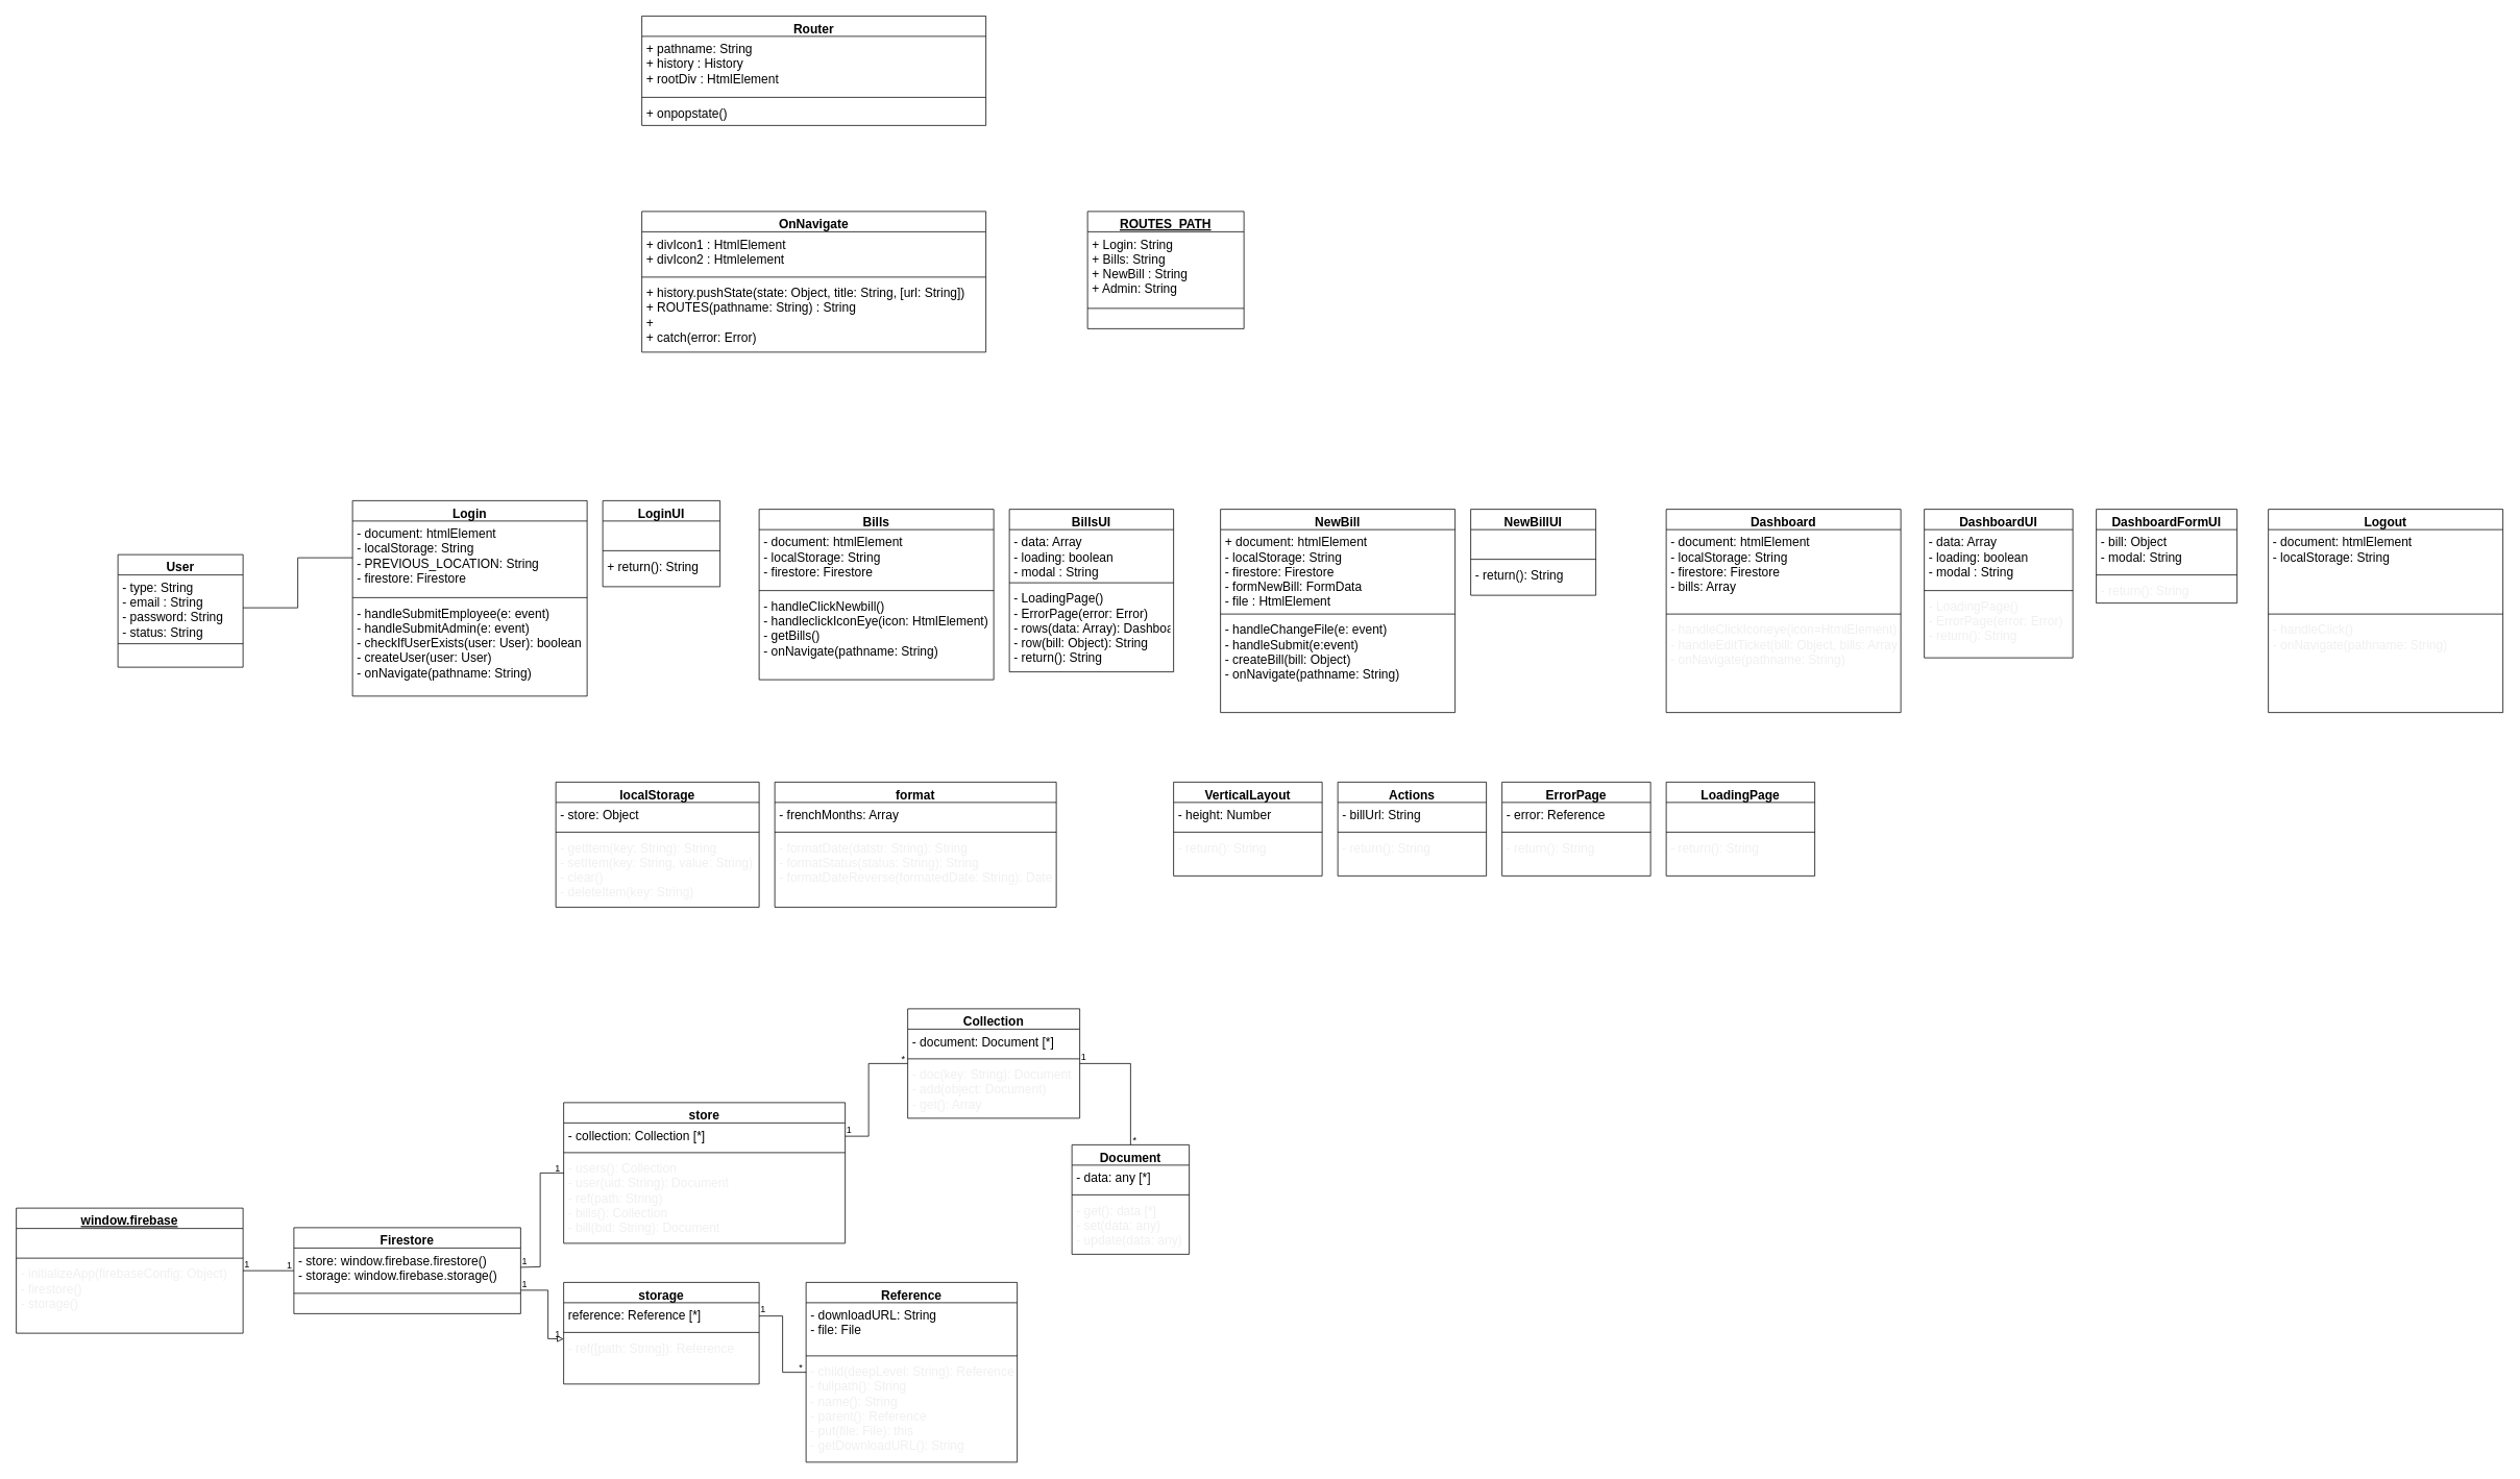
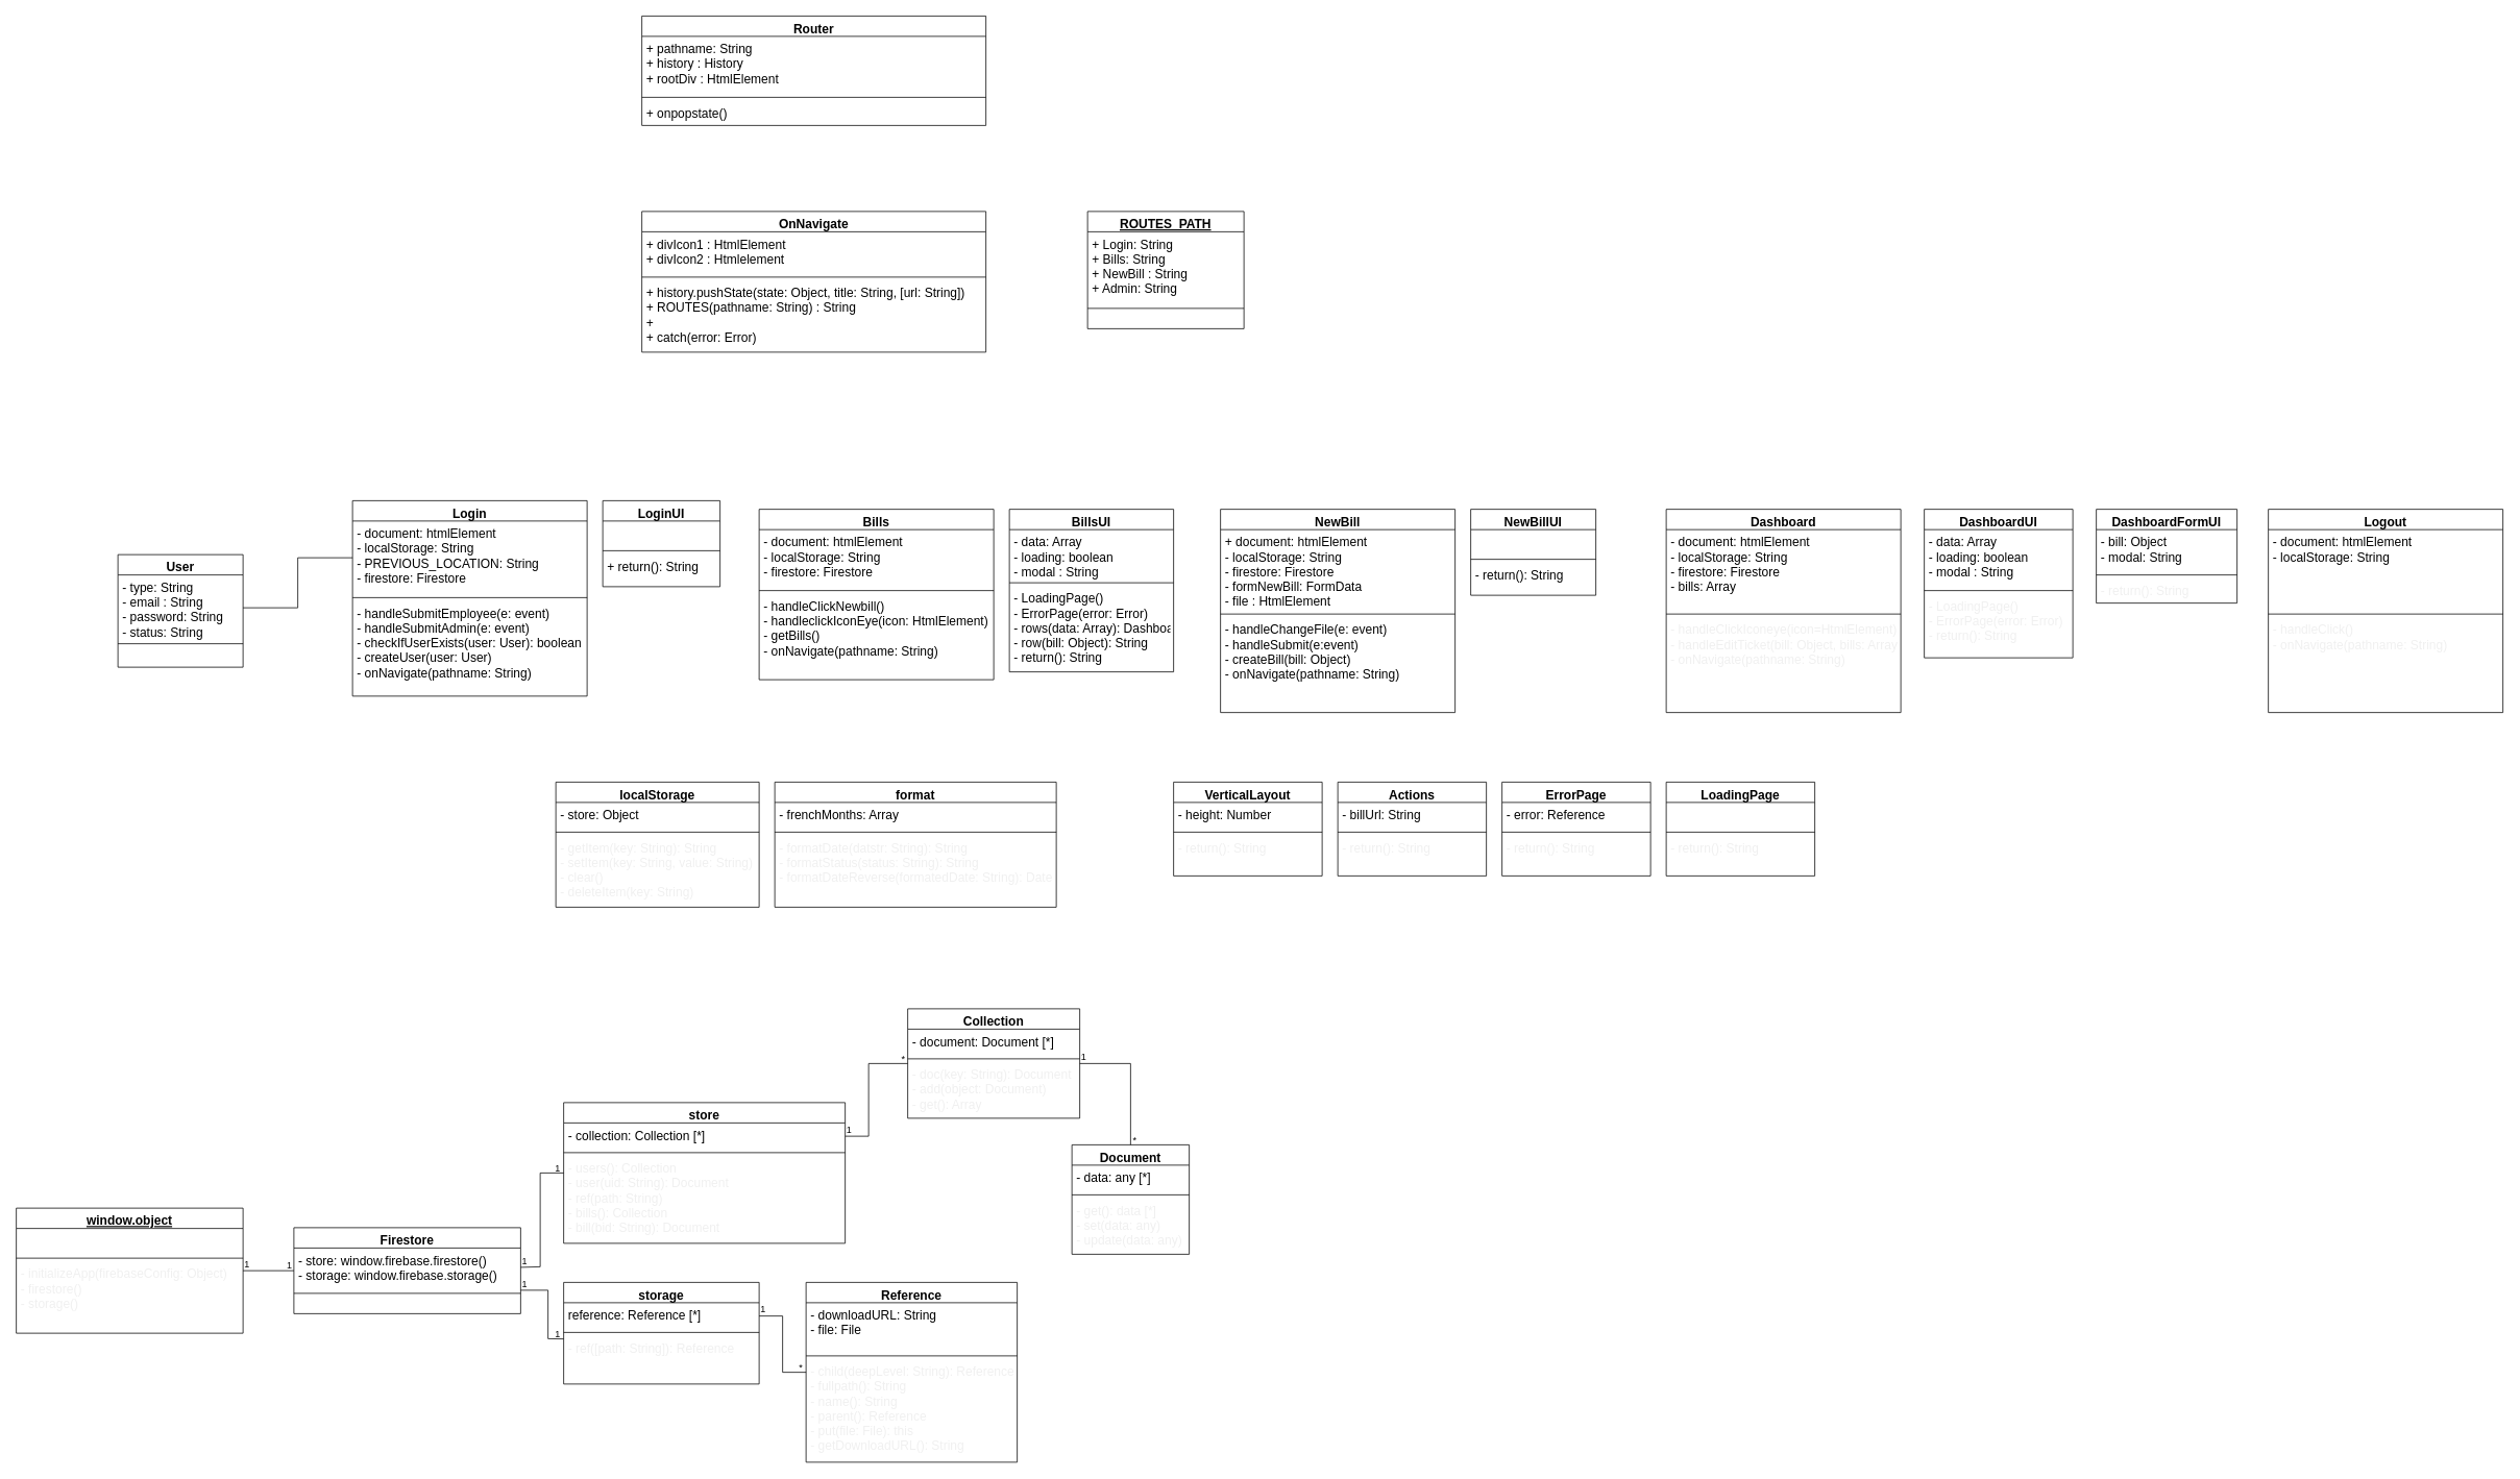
- <mxCell id="87" value="window.firebase" style="swimlane;fontStyle=5;align=center;verticalAlign=top;childLayout=stackLayout;horizontal=1;startSize=26;horizontalStack=0;resizeParent=1;resizeParentMax=0;resizeLast=0;collapsible=1;marginBottom=0;fontSize=16;" parent="1" vertex="1"><mxGeometry x="20" y="1545" width="290" height="160" as="geometry" /></mxCell>
+ <mxCell id="87" value="window.object" style="swimlane;fontStyle=5;align=center;verticalAlign=top;childLayout=stackLayout;horizontal=1;startSize=26;horizontalStack=0;resizeParent=1;resizeParentMax=0;resizeLast=0;collapsible=1;marginBottom=0;fontSize=16;" parent="1" vertex="1"><mxGeometry x="20" y="1545" width="290" height="160" as="geometry" /></mxCell>
- <mxCell id="123" value="" style="endArrow=block;html=1;rounded=0;align=center;verticalAlign=top;endFill=0;labelBackgroundColor=none;exitX=1;exitY=1;exitDx=0;exitDy=0;exitPerimeter=0;entryX=0;entryY=0.07;entryDx=0;entryDy=0;entryPerimeter=0;" parent="1" source="108" target="102" edge="1"><mxGeometry x="0.124" y="25" relative="1" as="geometry"><mxPoint x="675" y="1630.735" as="sourcePoint" /><mxPoint x="730" y="1510" as="targetPoint" /><Array as="points"><mxPoint x="700" y="1650" /><mxPoint x="700" y="1712" /></Array><mxPoint as="offset" /></mxGeometry></mxCell>
+ <mxCell id="123" value="" style="endArrow=none;html=1;rounded=0;align=center;verticalAlign=top;endFill=0;labelBackgroundColor=none;exitX=1;exitY=1;exitDx=0;exitDy=0;exitPerimeter=0;entryX=0;entryY=0.07;entryDx=0;entryDy=0;entryPerimeter=0;" parent="1" source="108" target="102" edge="1"><mxGeometry x="0.124" y="25" relative="1" as="geometry"><mxPoint x="675" y="1630.735" as="sourcePoint" /><mxPoint x="730" y="1510" as="targetPoint" /><Array as="points"><mxPoint x="700" y="1650" /><mxPoint x="700" y="1712" /></Array><mxPoint as="offset" /></mxGeometry></mxCell>
